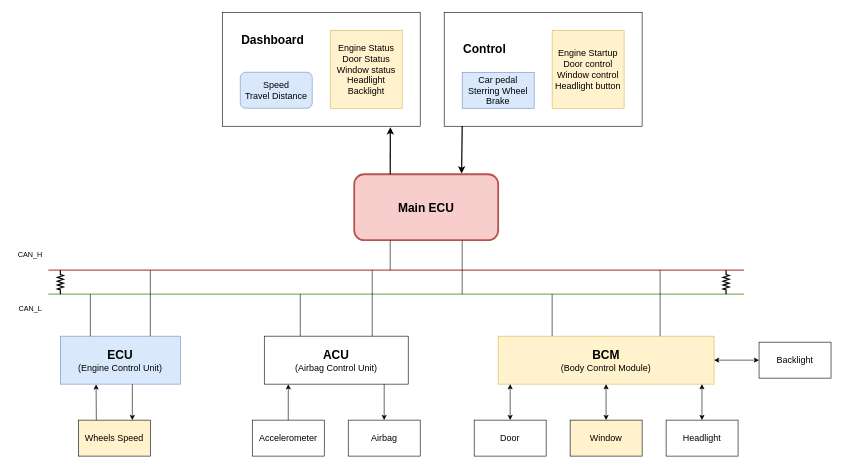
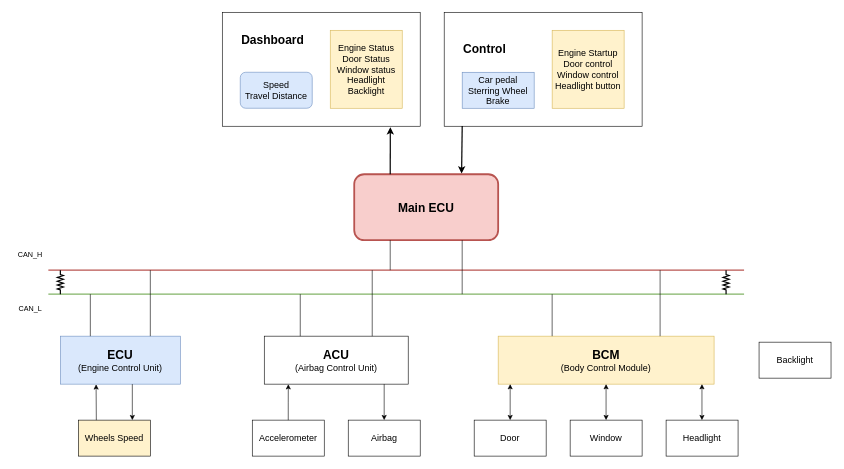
- <mxCell id="34" style="edgeStyle=orthogonalEdgeStyle;rounded=0;orthogonalLoop=1;jettySize=auto;html=1;entryX=1;entryY=0.5;entryDx=0;entryDy=0;startArrow=classic;startFill=1;exitX=0;exitY=0.5;exitDx=0;exitDy=0;" edge="1" parent="1" source="30" target="26"><mxGeometry relative="1" as="geometry"><mxPoint x="1230" y="630" as="sourcePoint" /><mxPoint x="1230" y="570" as="targetPoint" /></mxGeometry></mxCell>
- <mxCell id="28" value="&lt;font style=&quot;font-size: 15px;&quot;&gt;Window&lt;/font&gt;" style="rounded=0;whiteSpace=wrap;html=1;fillColor=#fff2cc;" vertex="1" parent="1"><mxGeometry x="950" y="700" width="120" height="60" as="geometry" /></mxCell>
+ <mxCell id="28" value="&lt;font style=&quot;font-size: 15px;&quot;&gt;Window&lt;/font&gt;" style="rounded=0;whiteSpace=wrap;html=1;" vertex="1" parent="1"><mxGeometry x="950" y="700" width="120" height="60" as="geometry" /></mxCell>
